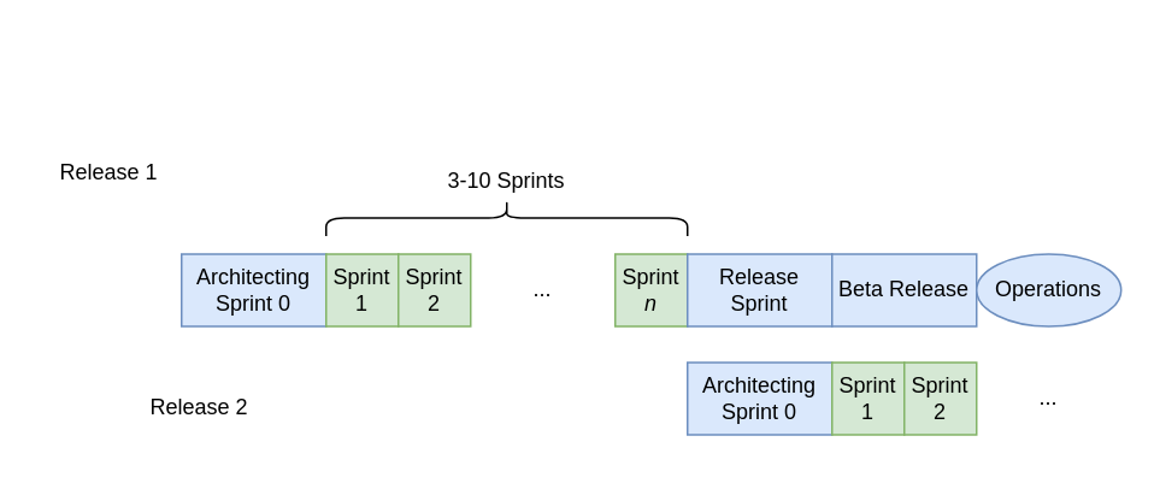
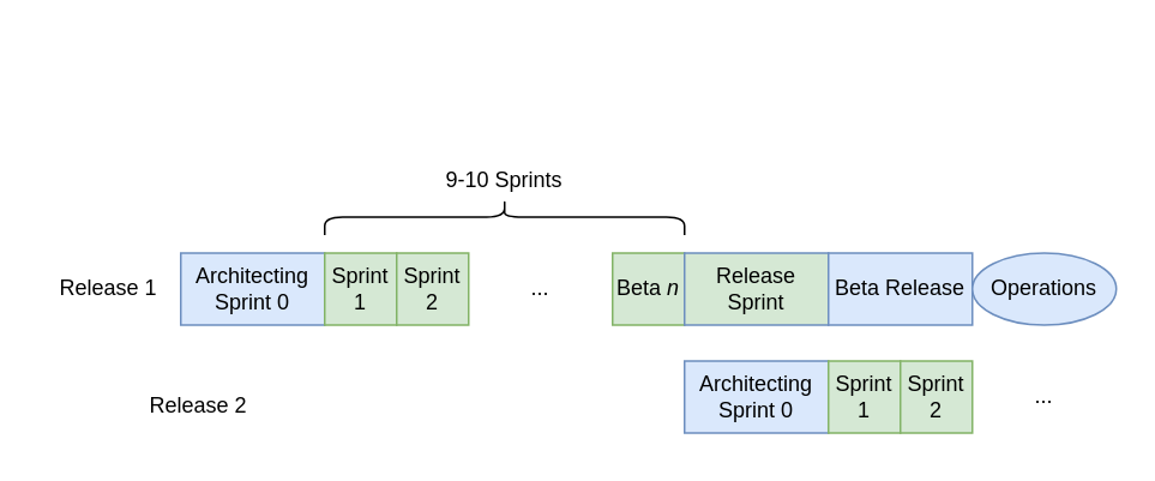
- <mxCell id="16" value="Release 1" style="rounded=0;whiteSpace=wrap;html=1;fillColor=none;strokeColor=none;" vertex="1" parent="1"><mxGeometry x="20" y="75" width="80" height="40" as="geometry" /></mxCell>
+ <mxCell id="16" value="Release 1" style="rounded=0;whiteSpace=wrap;html=1;fillColor=none;strokeColor=none;" vertex="1" parent="1"><mxGeometry y="140" width="80" height="40" as="geometry" x="20" /></mxCell>
- <mxCell id="11" value="3-10 Sprints" style="rounded=0;whiteSpace=wrap;html=1;fillColor=none;strokeColor=none;" vertex="1" parent="1"><mxGeometry x="180" y="90" width="200" height="20" as="geometry" /></mxCell>
+ <mxCell id="11" value="9-10 Sprints" style="rounded=0;whiteSpace=wrap;html=1;fillColor=none;strokeColor=none;" vertex="1" parent="1"><mxGeometry x="180" y="90" width="200" height="20" as="geometry" /></mxCell>
- <mxCell id="6" value="Sprint &lt;i&gt;n&lt;/i&gt;" style="rounded=0;whiteSpace=wrap;html=1;fillColor=#d5e8d4;strokeColor=#82b366;" vertex="1" parent="1"><mxGeometry x="340" y="140" width="40" height="40" as="geometry" /></mxCell>
+ <mxCell id="6" value="Beta &lt;i&gt;n&lt;/i&gt;" style="rounded=0;whiteSpace=wrap;html=1;fillColor=#d5e8d4;strokeColor=#82b366;" vertex="1" parent="1"><mxGeometry x="340" y="140" width="40" height="40" as="geometry" /></mxCell>
- <mxCell id="7" value="Release Sprint" style="rounded=0;whiteSpace=wrap;html=1;fillColor=#dae8fc;strokeColor=#6c8ebf;" vertex="1" parent="1"><mxGeometry x="380" y="140" width="80" height="40" as="geometry" /></mxCell>
+ <mxCell id="7" value="Release Sprint" style="rounded=0;whiteSpace=wrap;html=1;fillColor=#d5e8d4;strokeColor=#6c8ebf;" vertex="1" parent="1"><mxGeometry x="380" y="140" width="80" height="40" as="geometry" /></mxCell>
